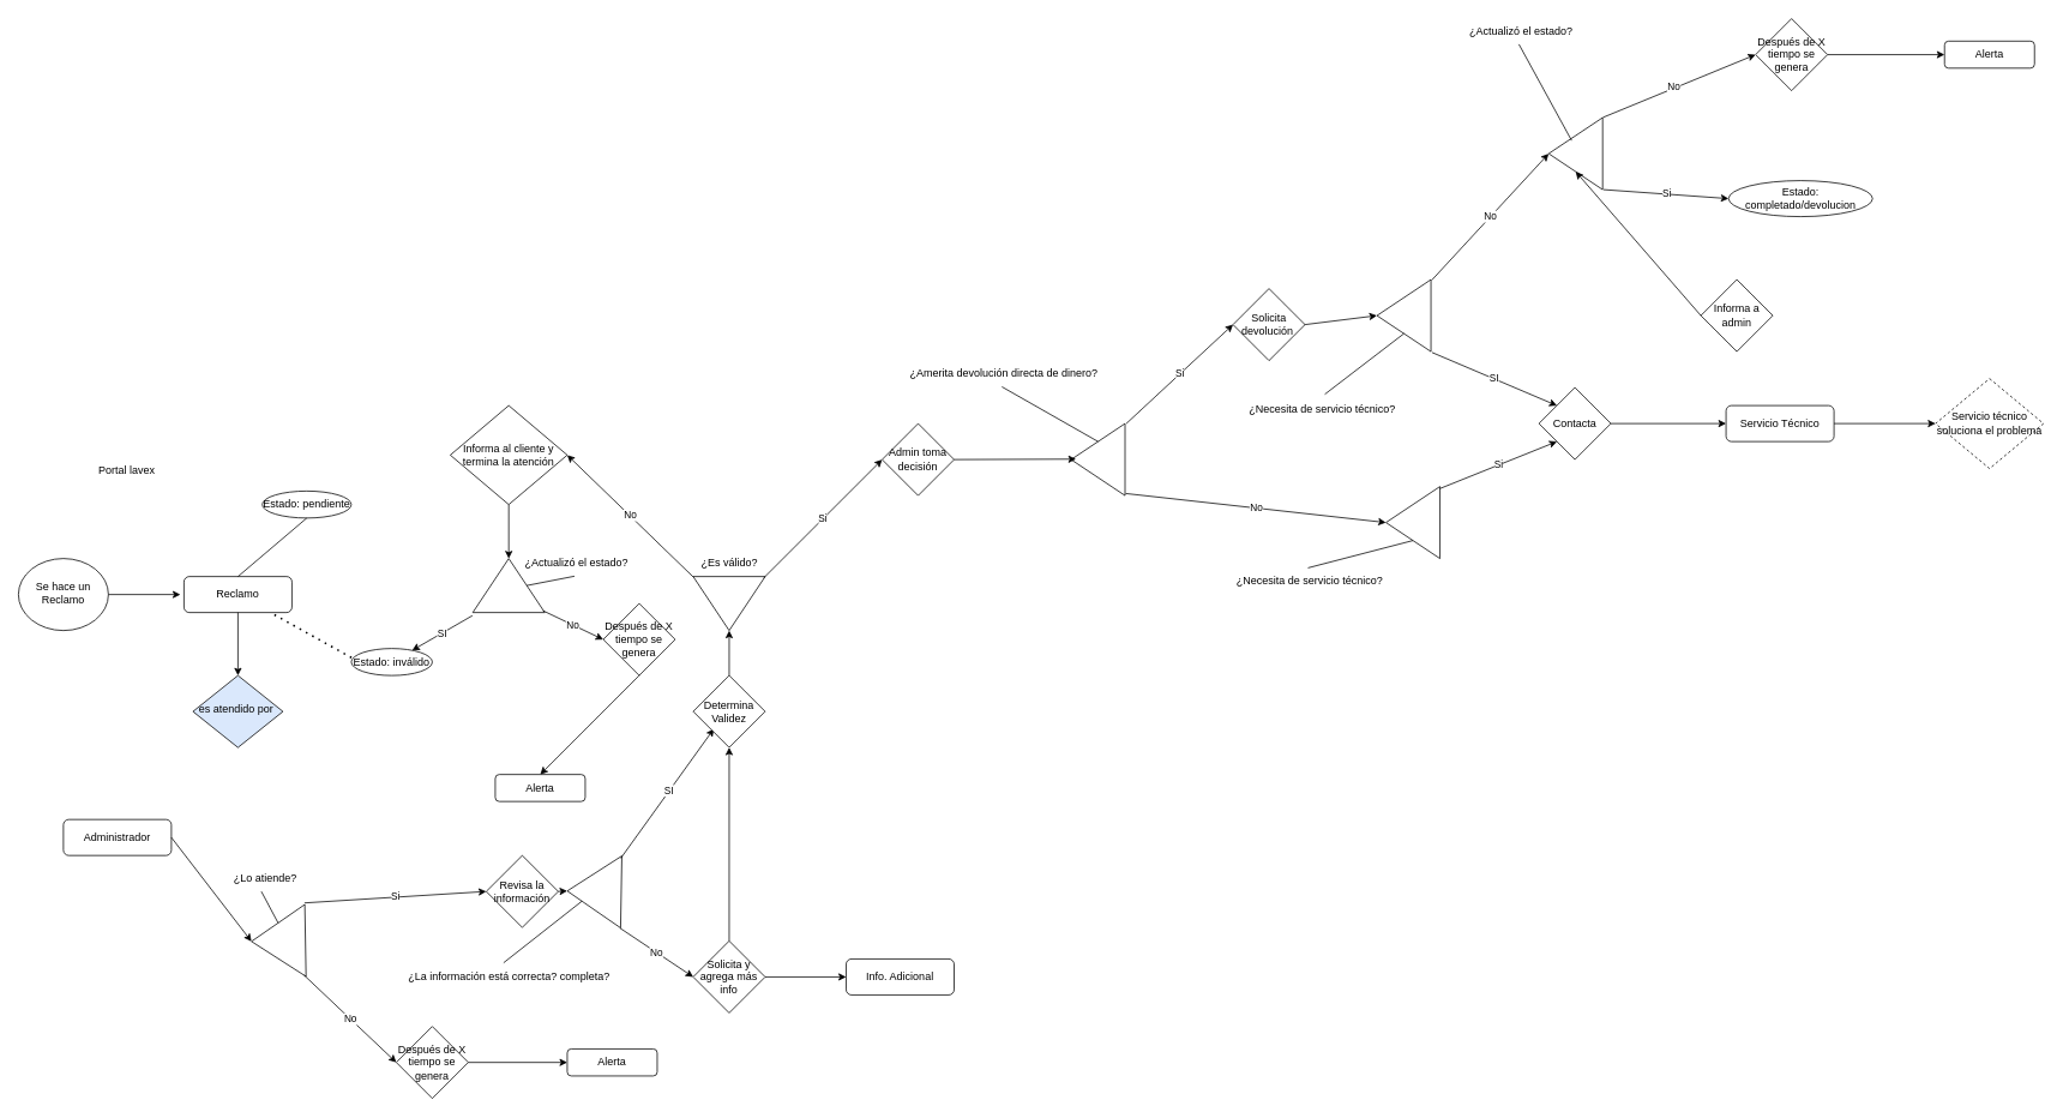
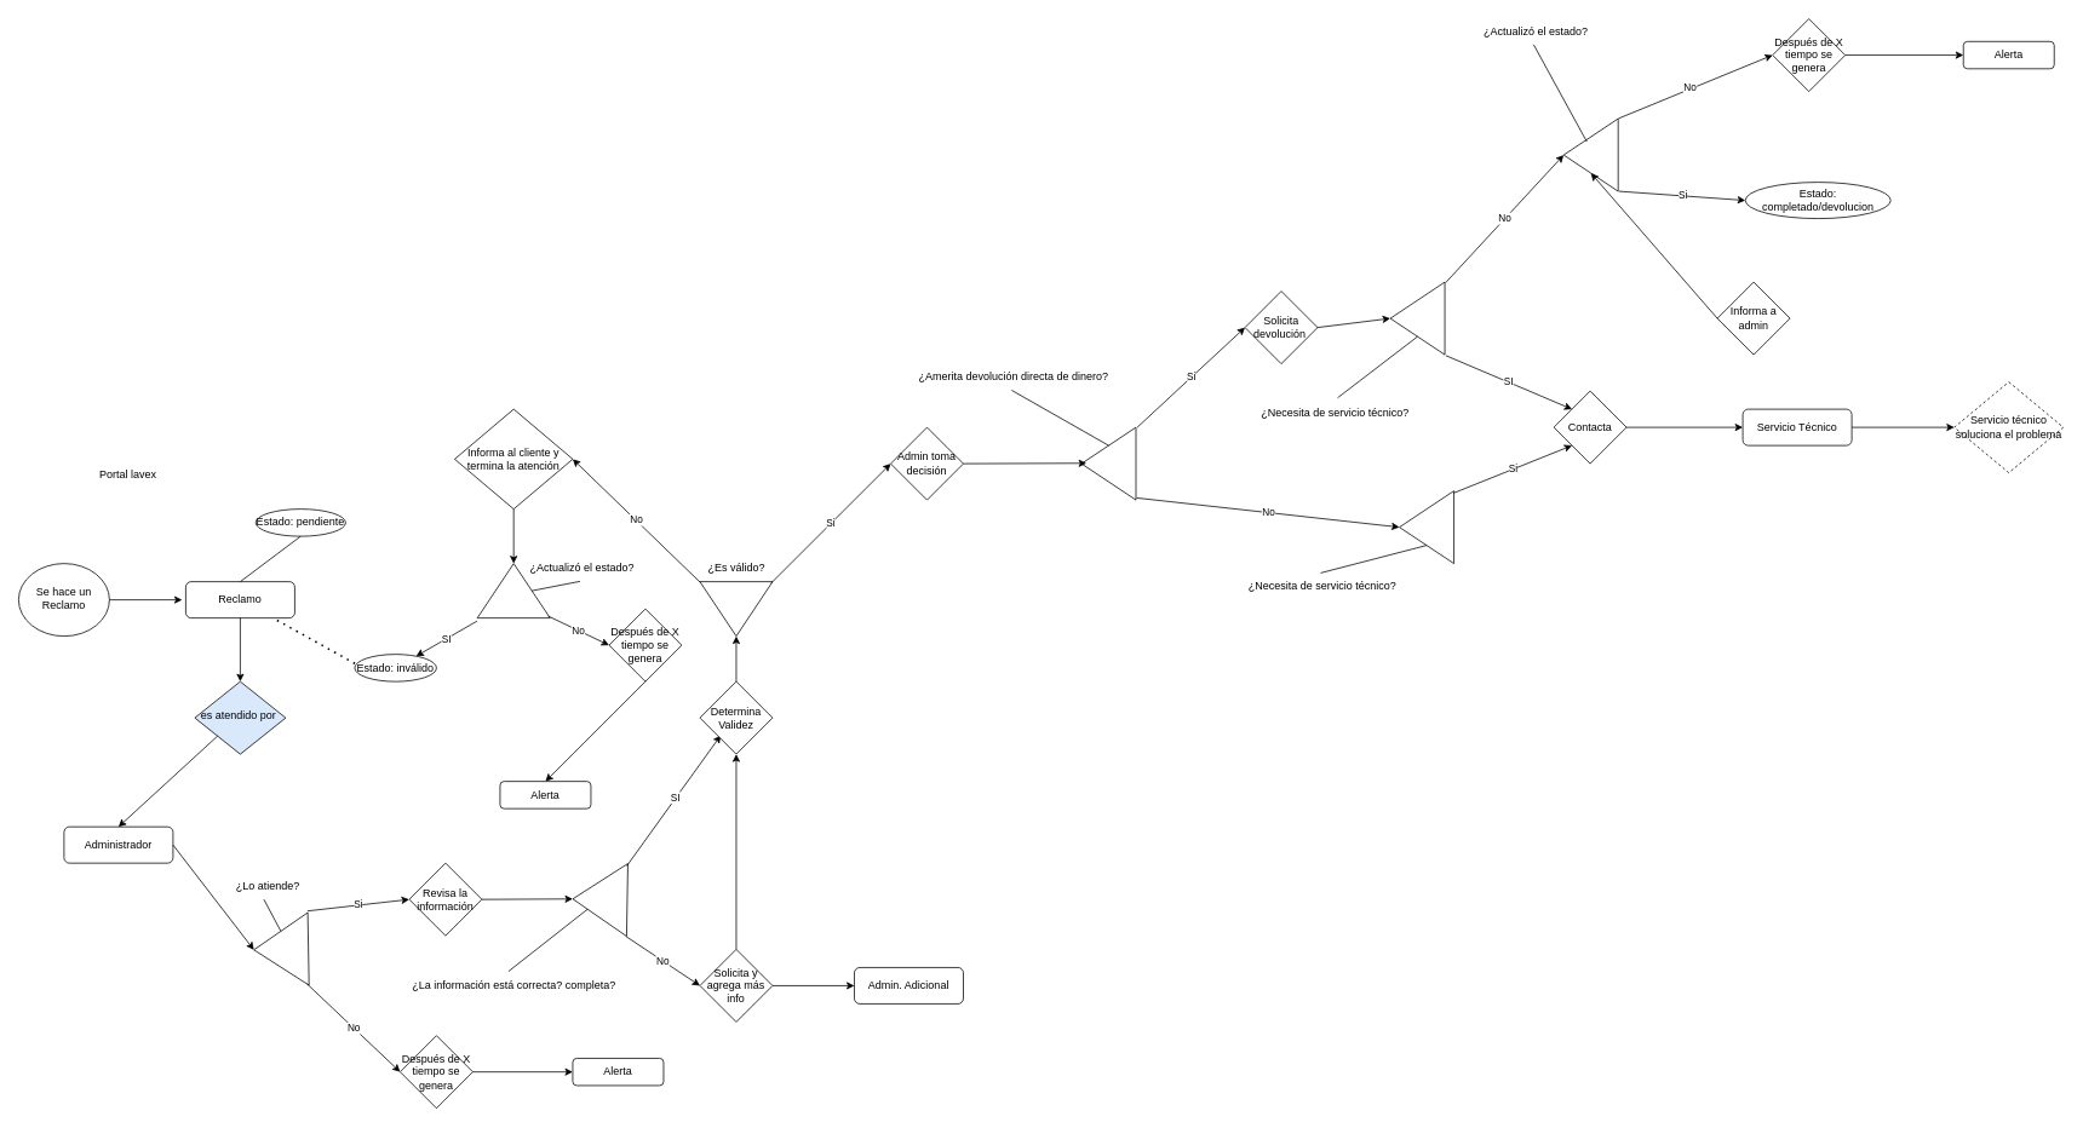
- <mxCell id="30" value="&lt;font style=&quot;font-size: 12px;&quot;&gt;Estado: pendiente&lt;/font&gt;" style="ellipse;whiteSpace=wrap;html=1;" vertex="1" parent="1"><mxGeometry x="291" y="545" width="99" height="30" as="geometry" /></mxCell>
+ <mxCell id="30" value="&lt;font style=&quot;font-size: 12px;&quot;&gt;Estado: pendiente&lt;/font&gt;" style="ellipse;whiteSpace=wrap;html=1;" vertex="1" parent="1"><mxGeometry x="281" y="560" width="99" height="30" as="geometry" /></mxCell>
+ <mxCell id="8" value="" style="endArrow=classic;html=1;rounded=0;exitX=0;exitY=1;exitDx=0;exitDy=0;entryX=0.5;entryY=0;entryDx=0;entryDy=0;" edge="1" parent="1" source="4" target="5"><mxGeometry width="50" height="50" relative="1" as="geometry"><mxPoint x="240" y="910" as="sourcePoint" /><mxPoint x="290" y="860" as="targetPoint" /></mxGeometry></mxCell>
- <mxCell id="9" value="Revisa la información" style="rhombus;whiteSpace=wrap;html=1;" vertex="1" parent="1"><mxGeometry x="540" y="950" width="80" height="80" as="geometry" /></mxCell>
+ <mxCell id="9" value="Revisa la información" style="rhombus;whiteSpace=wrap;html=1;" vertex="1" parent="1"><mxGeometry x="450" y="950" width="80" height="80" as="geometry" /></mxCell>
- <mxCell id="20" value="Info. Adicional" style="rounded=1;whiteSpace=wrap;html=1;fontSize=12;glass=0;strokeWidth=1;shadow=0;" vertex="1" parent="1"><mxGeometry x="940" y="1065" width="120" height="40" as="geometry" /></mxCell>
+ <mxCell id="20" value="Admin. Adicional" style="rounded=1;whiteSpace=wrap;html=1;fontSize=12;glass=0;strokeWidth=1;shadow=0;" vertex="1" parent="1"><mxGeometry x="940" y="1065" width="120" height="40" as="geometry" /></mxCell>
